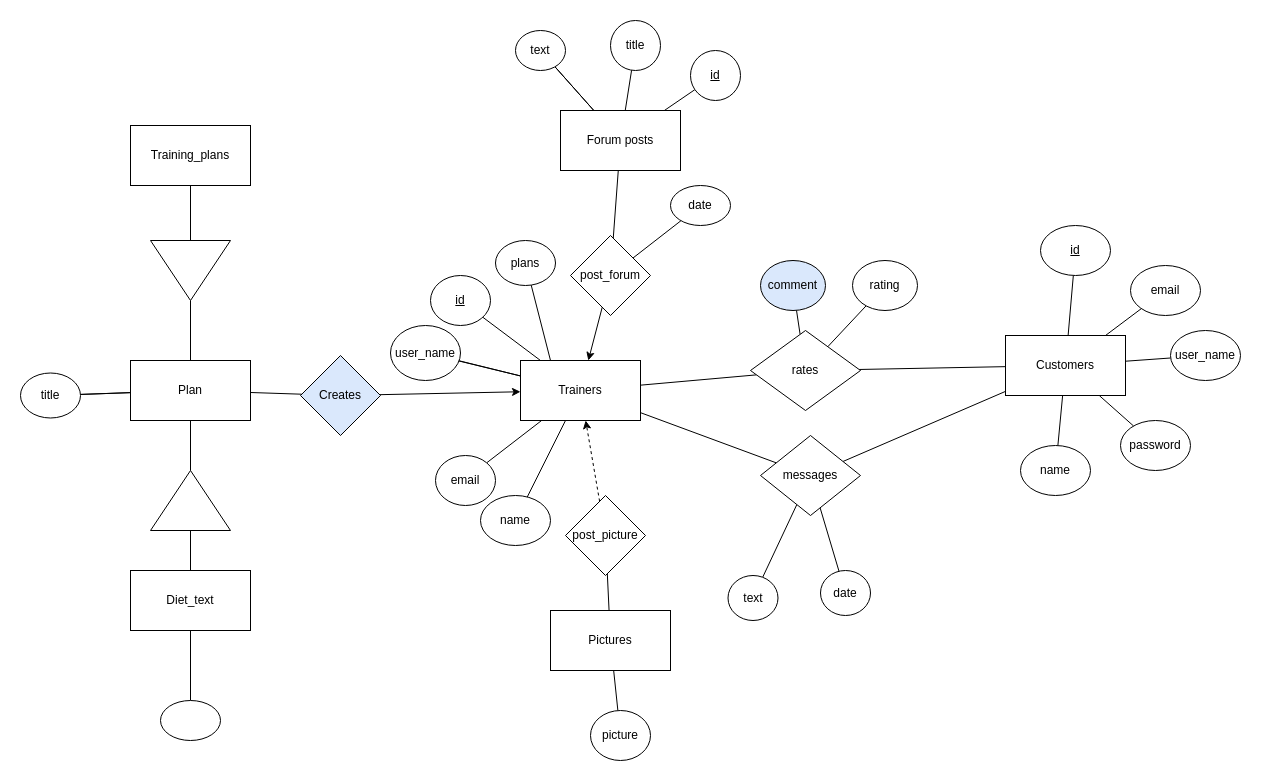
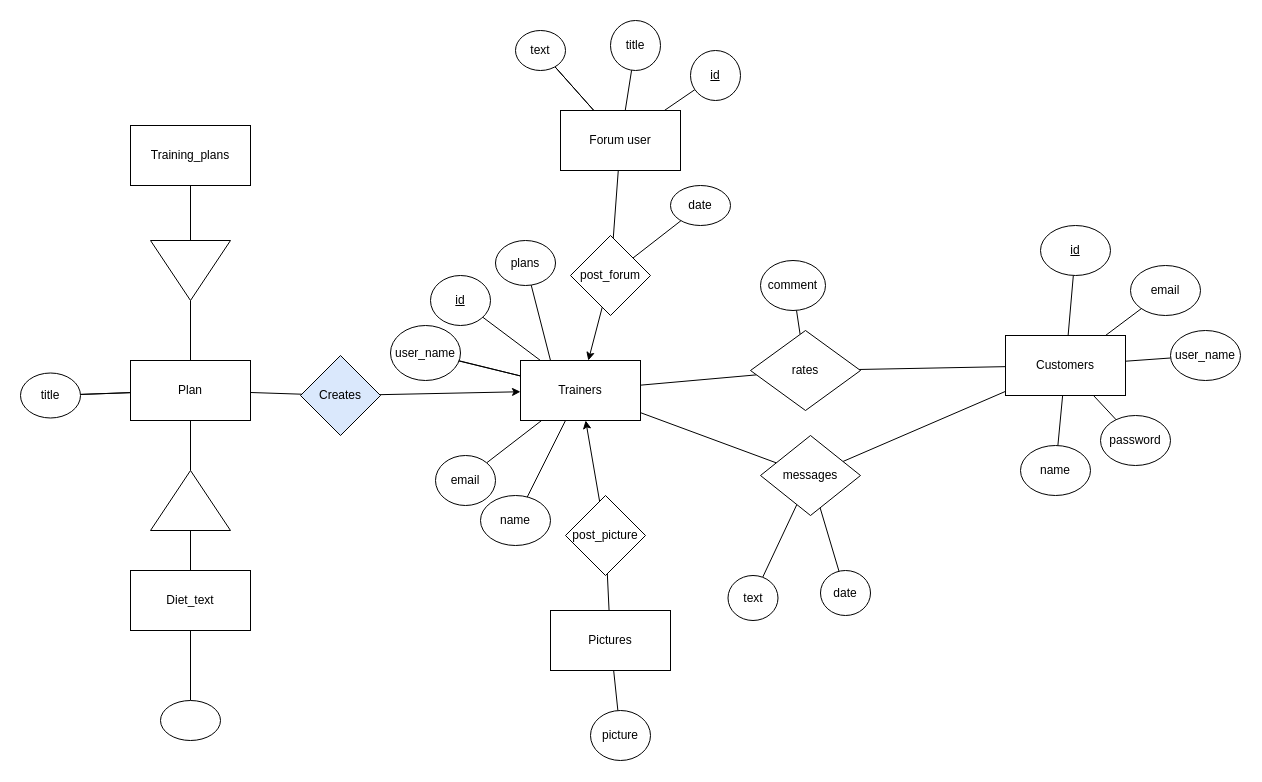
- <mxCell id="42" value="Forum posts" style="rounded=0;whiteSpace=wrap;html=1;" vertex="1" parent="1"><mxGeometry x="560" y="110" width="120" height="60" as="geometry" /></mxCell>
+ <mxCell id="42" value="Forum user" style="rounded=0;whiteSpace=wrap;html=1;" vertex="1" parent="1"><mxGeometry x="560" y="110" width="120" height="60" as="geometry" /></mxCell>
- <mxCell id="58" value="comment" style="ellipse;whiteSpace=wrap;html=1;rounded=0;fillColor=#dae8fc;" vertex="1" parent="1"><mxGeometry x="760" y="260" width="65" height="50" as="geometry" /></mxCell>
+ <mxCell id="58" value="comment" style="ellipse;whiteSpace=wrap;html=1;rounded=0;" vertex="1" parent="1"><mxGeometry x="760" y="260" width="65" height="50" as="geometry" /></mxCell>
- <mxCell id="29" value="rating" style="ellipse;whiteSpace=wrap;html=1;rounded=0;" vertex="1" parent="1"><mxGeometry x="852" y="260" width="65" height="50" as="geometry" /></mxCell>
- <mxCell id="16" value="" style="edgeStyle=none;rounded=0;orthogonalLoop=1;jettySize=auto;html=1;endArrow=none;endFill=0;" edge="1" parent="1" source="18" target="29"><mxGeometry relative="1" as="geometry" /></mxCell>
- <mxCell id="23" value="password" style="ellipse;whiteSpace=wrap;html=1;rounded=0;" vertex="1" parent="1"><mxGeometry x="1120" y="420" width="70" height="50" as="geometry" /></mxCell>
+ <mxCell id="23" value="password" style="ellipse;whiteSpace=wrap;html=1;rounded=0;" vertex="1" parent="1"><mxGeometry x="1100" y="415" width="70" height="50" as="geometry" /></mxCell>
- <mxCell id="54" value="" style="edgeStyle=none;rounded=0;orthogonalLoop=1;jettySize=auto;html=1;endArrow=classic;endFill=1;dashed=1;" edge="1" parent="1" source="55" target="6"><mxGeometry relative="1" as="geometry" /></mxCell>
+ <mxCell id="54" value="" style="edgeStyle=none;rounded=0;orthogonalLoop=1;jettySize=auto;html=1;endArrow=classic;endFill=1;" edge="1" parent="1" source="55" target="6"><mxGeometry relative="1" as="geometry" /></mxCell>
